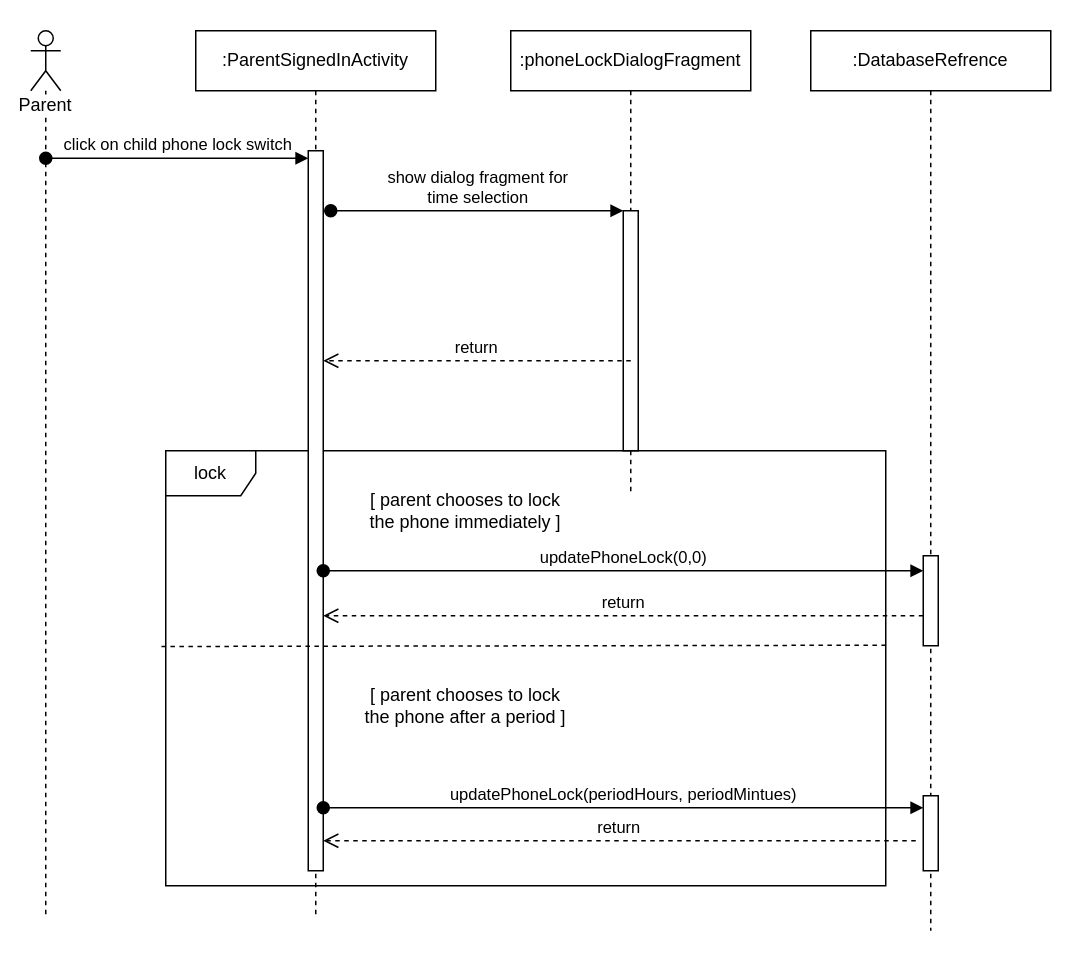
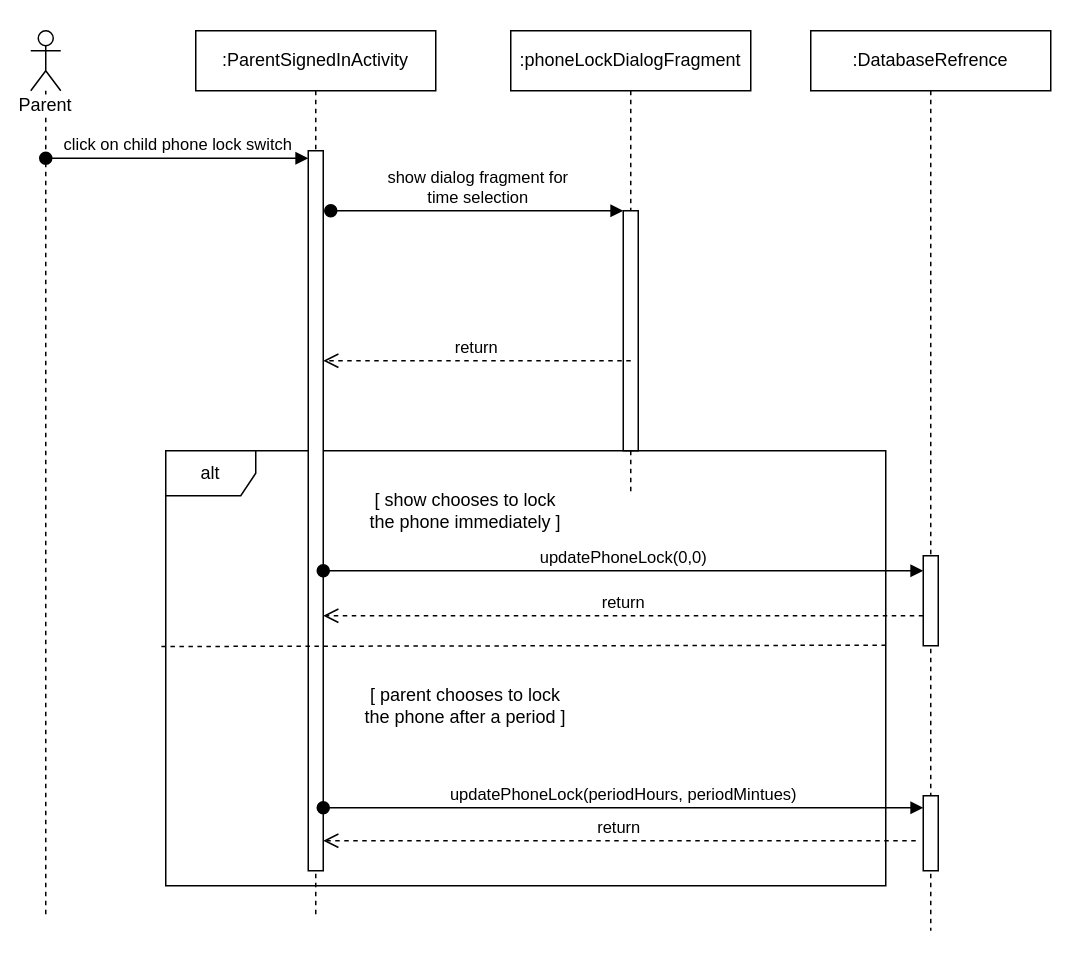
- <mxCell id="2" value="lock" style="shape=umlFrame;whiteSpace=wrap;html=1;" vertex="1" parent="1"><mxGeometry x="110" y="300" width="480" height="290" as="geometry" /></mxCell>
+ <mxCell id="2" value="alt" style="shape=umlFrame;whiteSpace=wrap;html=1;" vertex="1" parent="1"><mxGeometry x="110" y="300" width="480" height="290" as="geometry" /></mxCell>
- <mxCell id="16" value="[ parent chooses to lock the phone immediately ]" style="text;html=1;strokeColor=none;fillColor=none;align=center;verticalAlign=middle;whiteSpace=wrap;rounded=0;" vertex="1" parent="1"><mxGeometry x="240" y="330" width="140" height="20" as="geometry" /></mxCell>
+ <mxCell id="16" value="[ show chooses to lock the phone immediately ]" style="text;html=1;strokeColor=none;fillColor=none;align=center;verticalAlign=middle;whiteSpace=wrap;rounded=0;" vertex="1" parent="1"><mxGeometry x="240" y="330" width="140" height="20" as="geometry" /></mxCell>
